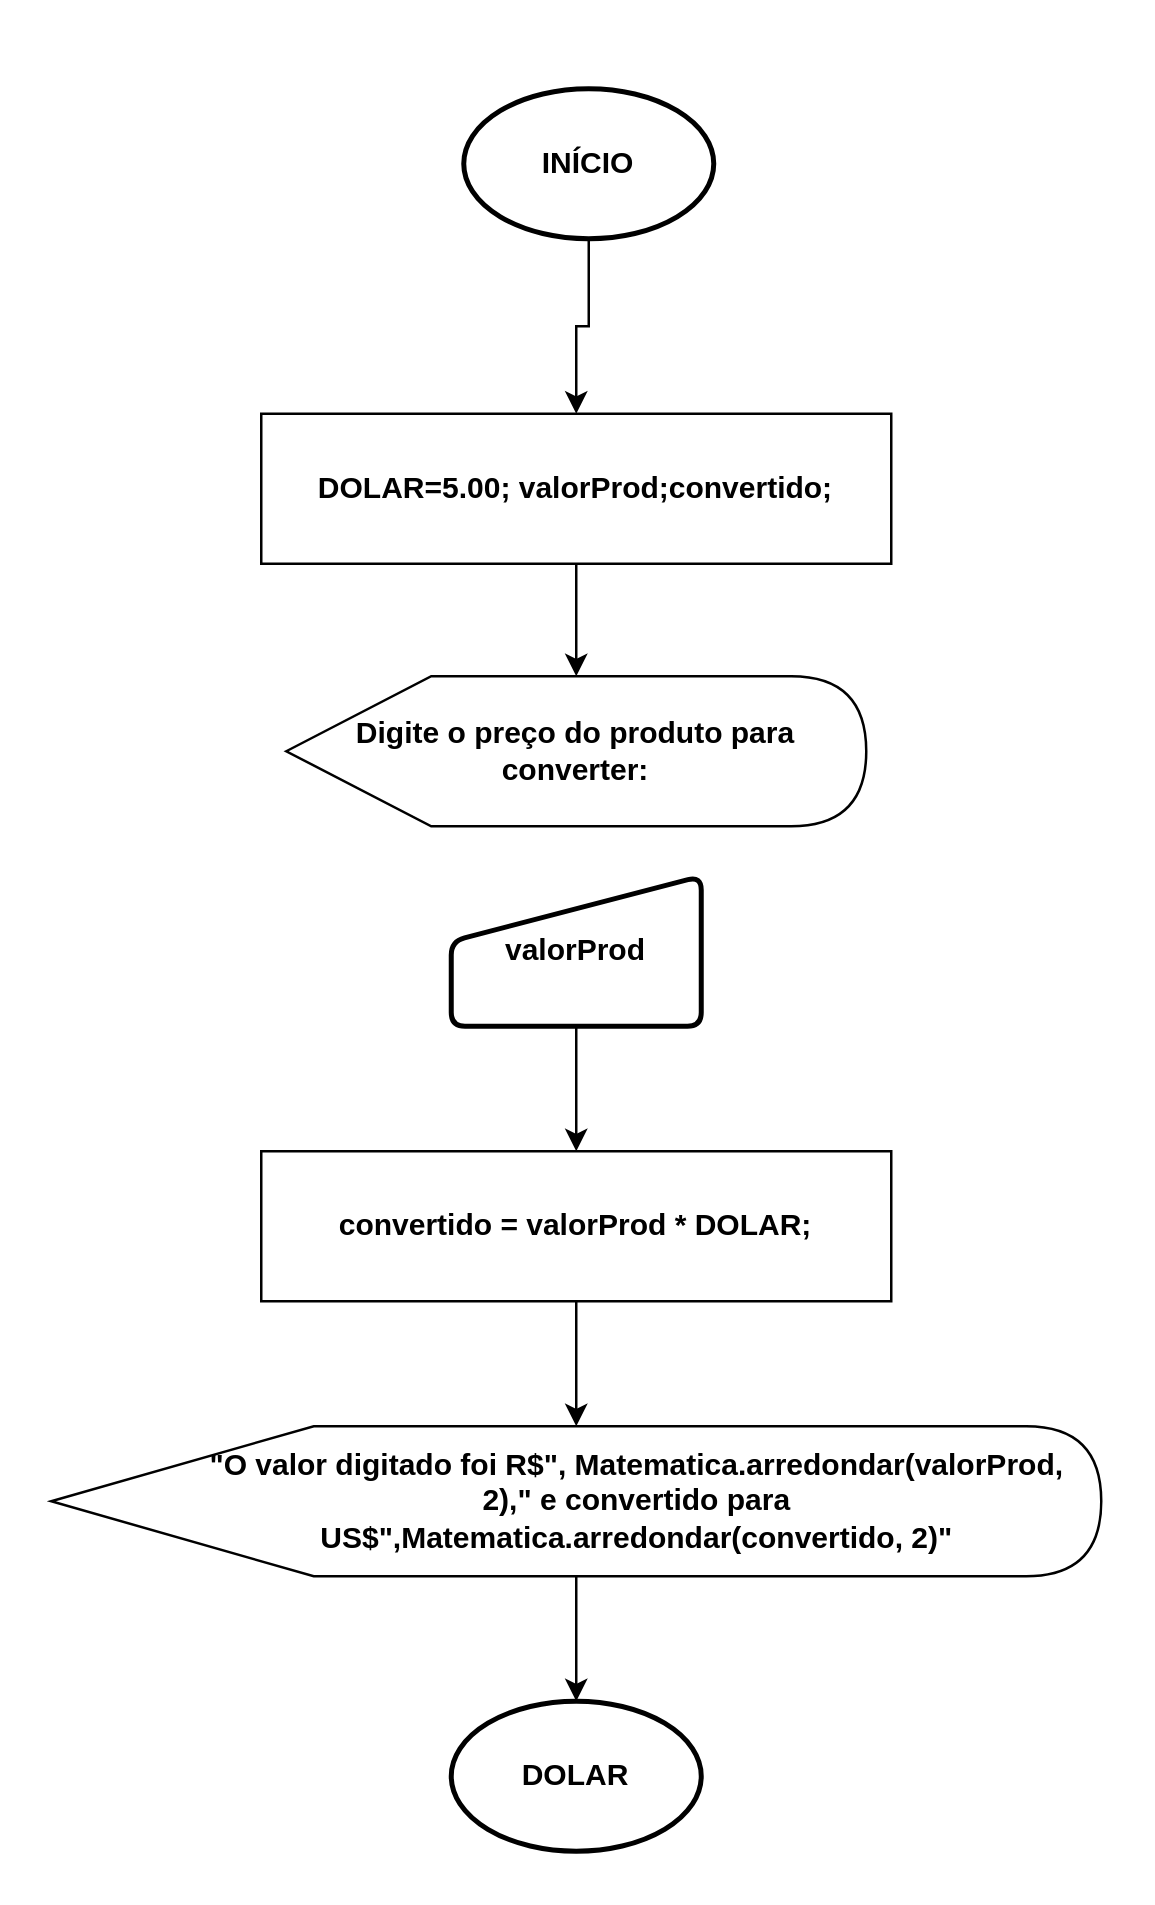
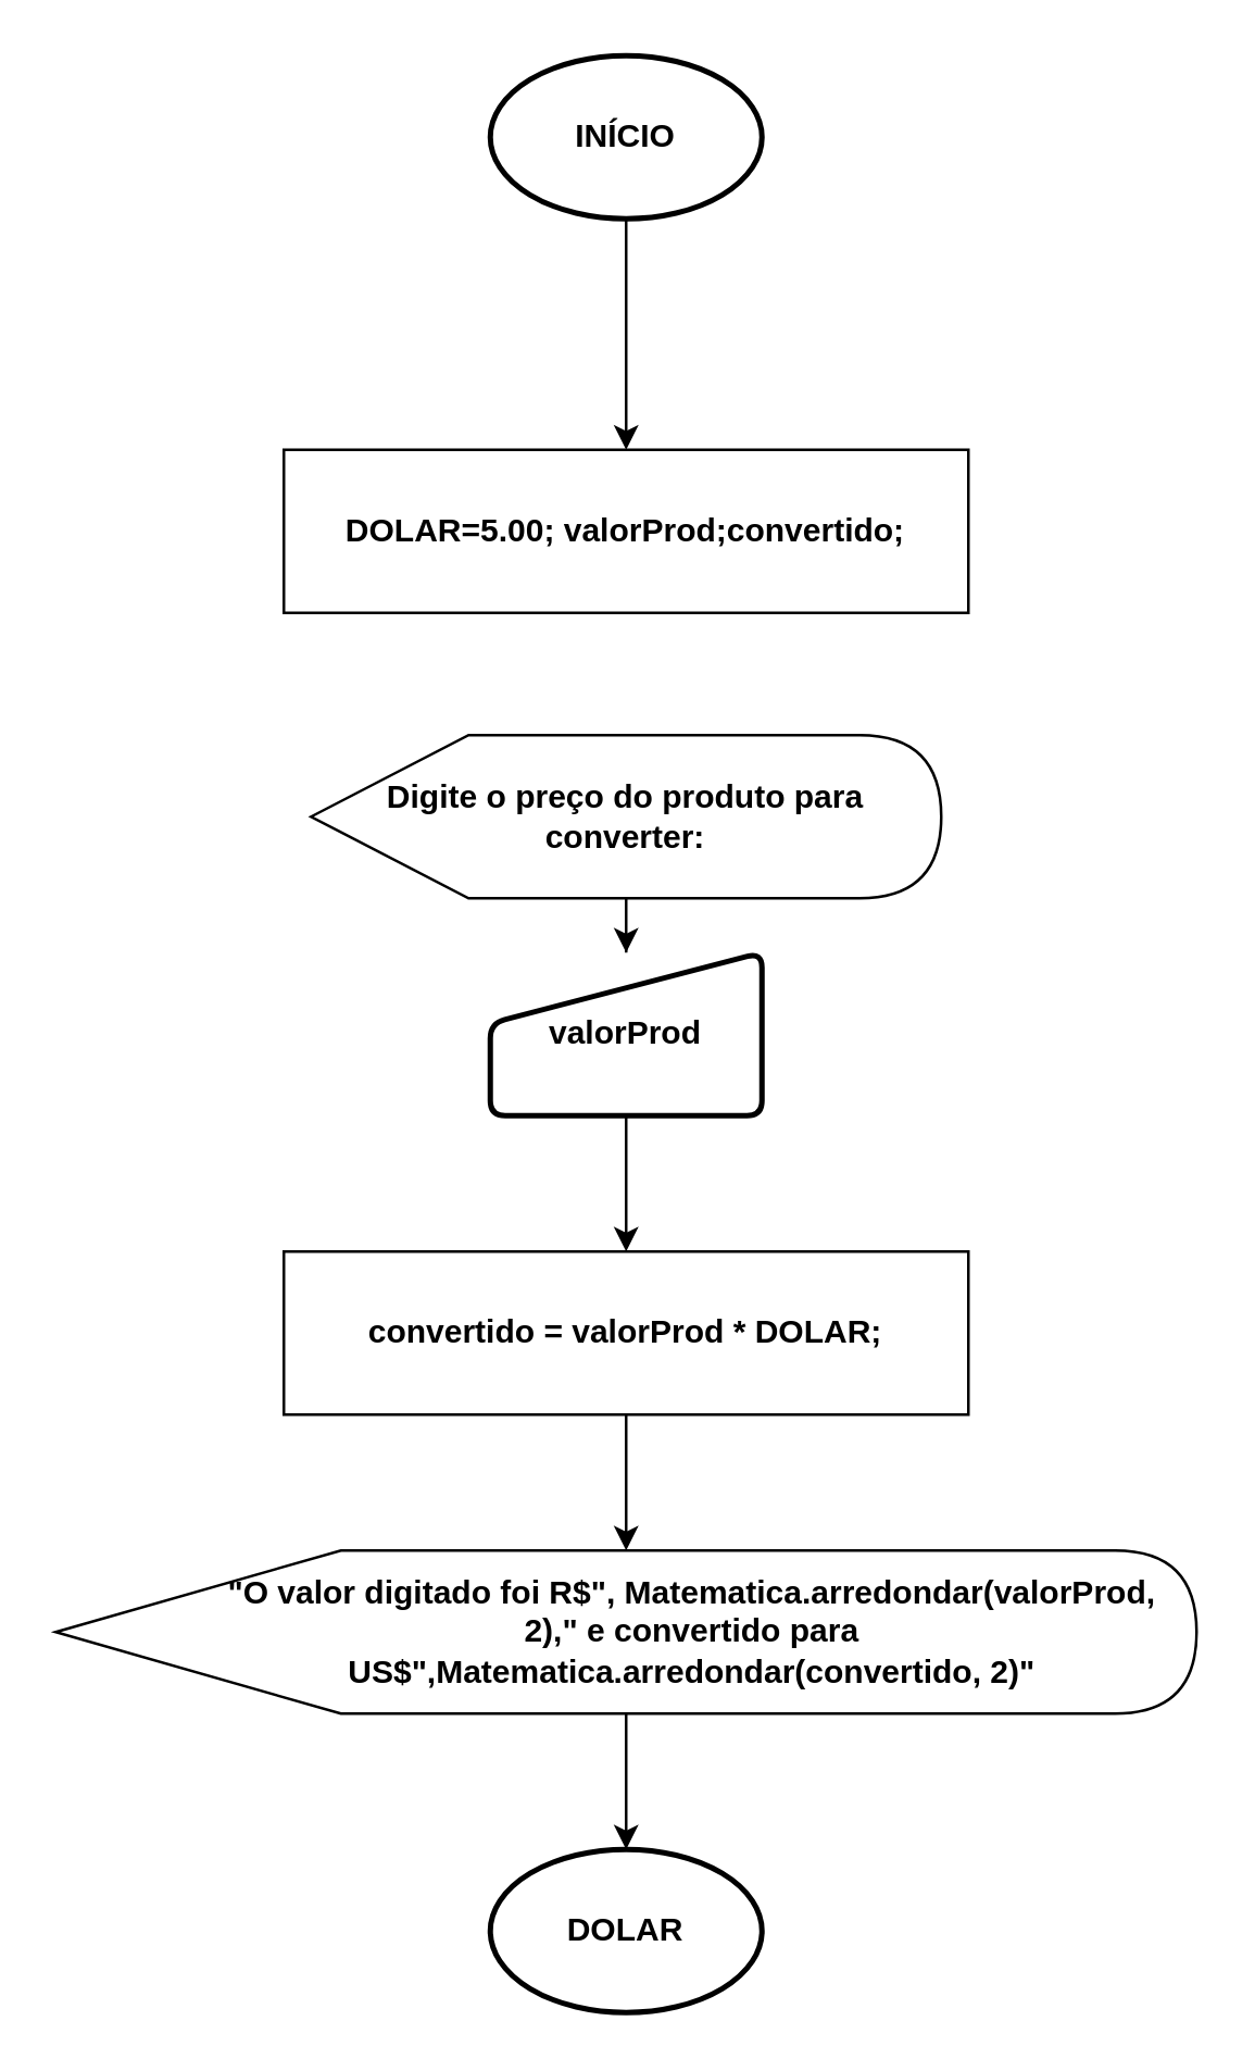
- <mxCell id="3" value="INÍCIO" style="strokeWidth=2;html=1;shape=mxgraph.flowchart.start_1;whiteSpace=wrap;fontStyle=1" vertex="1" parent="1"><mxGeometry x="185" y="35" width="100" height="60" as="geometry" /></mxCell>
+ <mxCell id="3" value="INÍCIO" style="strokeWidth=2;html=1;shape=mxgraph.flowchart.start_1;whiteSpace=wrap;fontStyle=1" vertex="1" parent="1"><mxGeometry x="180" y="20" width="100" height="60" as="geometry" /></mxCell>
- <mxCell id="4" value="" style="edgeStyle=orthogonalEdgeStyle;rounded=0;orthogonalLoop=1;jettySize=auto;html=1;" edge="1" parent="1" source="5" target="7"><mxGeometry relative="1" as="geometry" /></mxCell>
+ <mxCell id="6" value="" style="edgeStyle=orthogonalEdgeStyle;rounded=0;orthogonalLoop=1;jettySize=auto;html=1;" edge="1" parent="1" source="7" target="9"><mxGeometry relative="1" as="geometry" /></mxCell>
